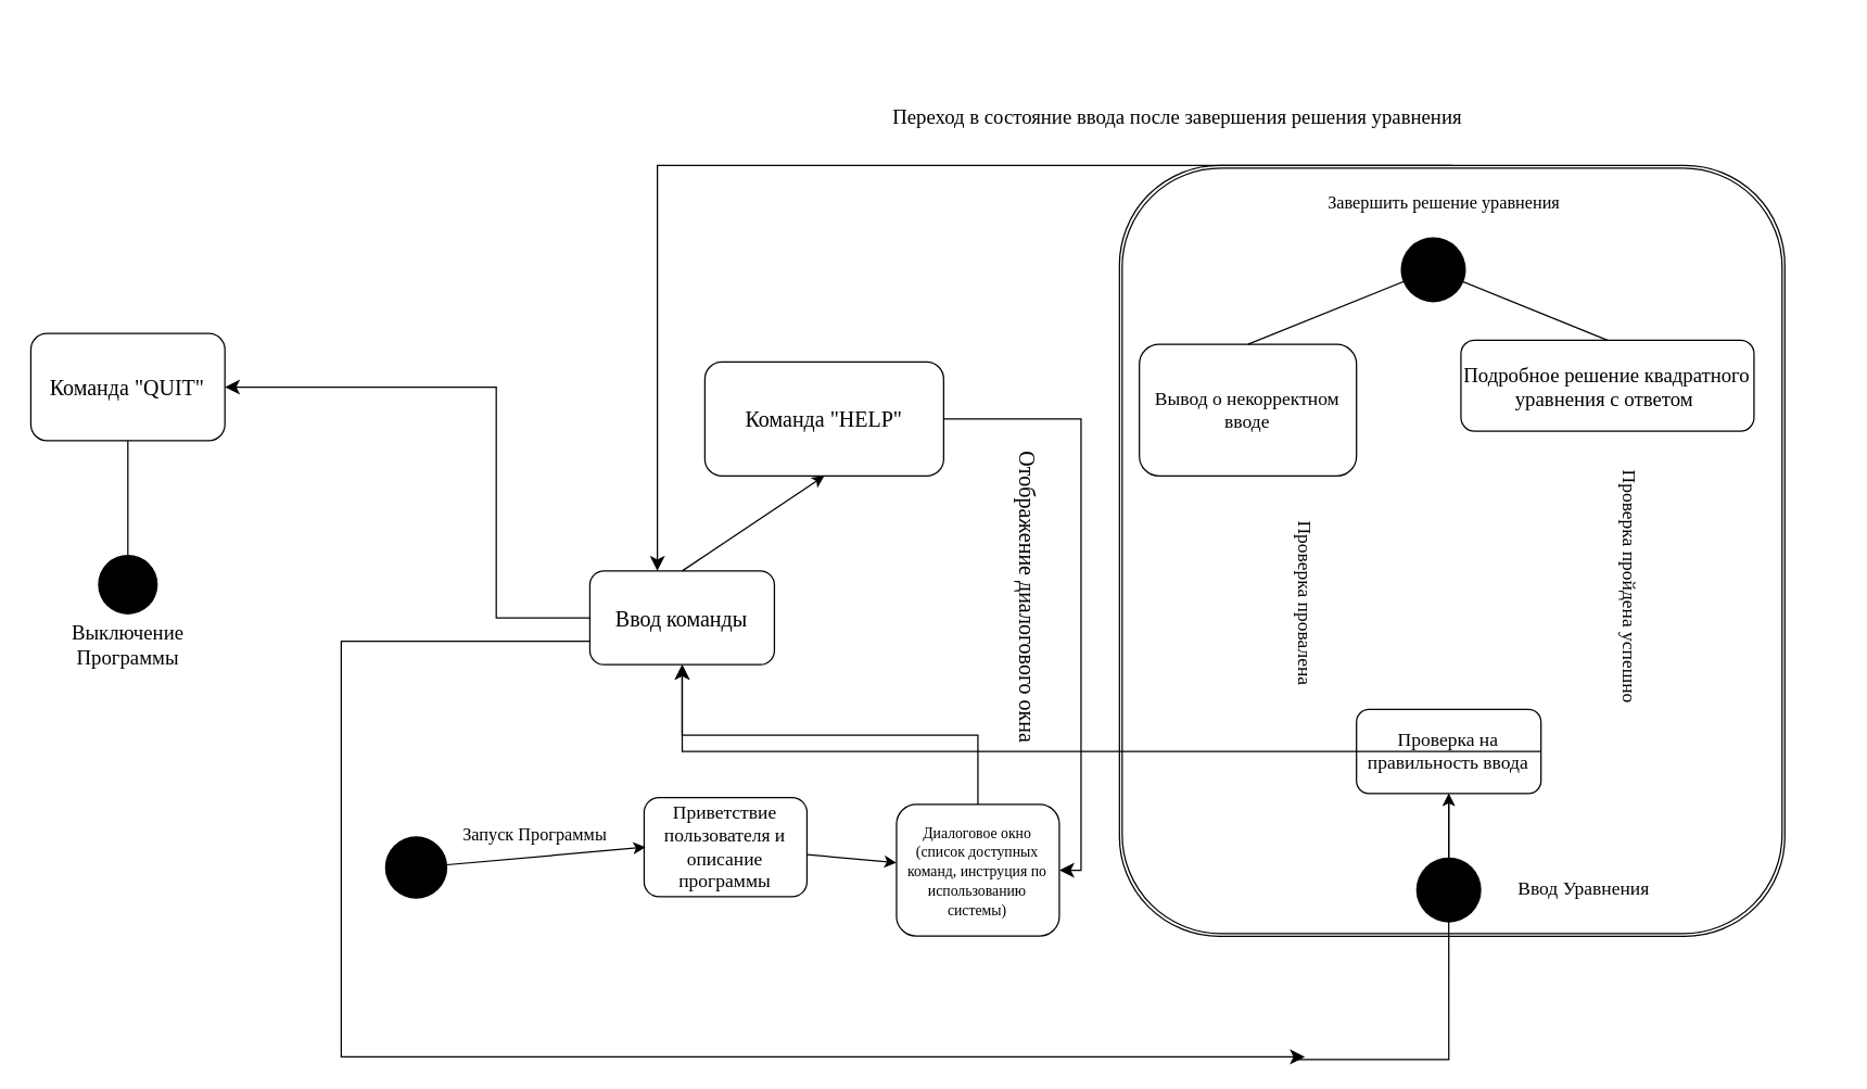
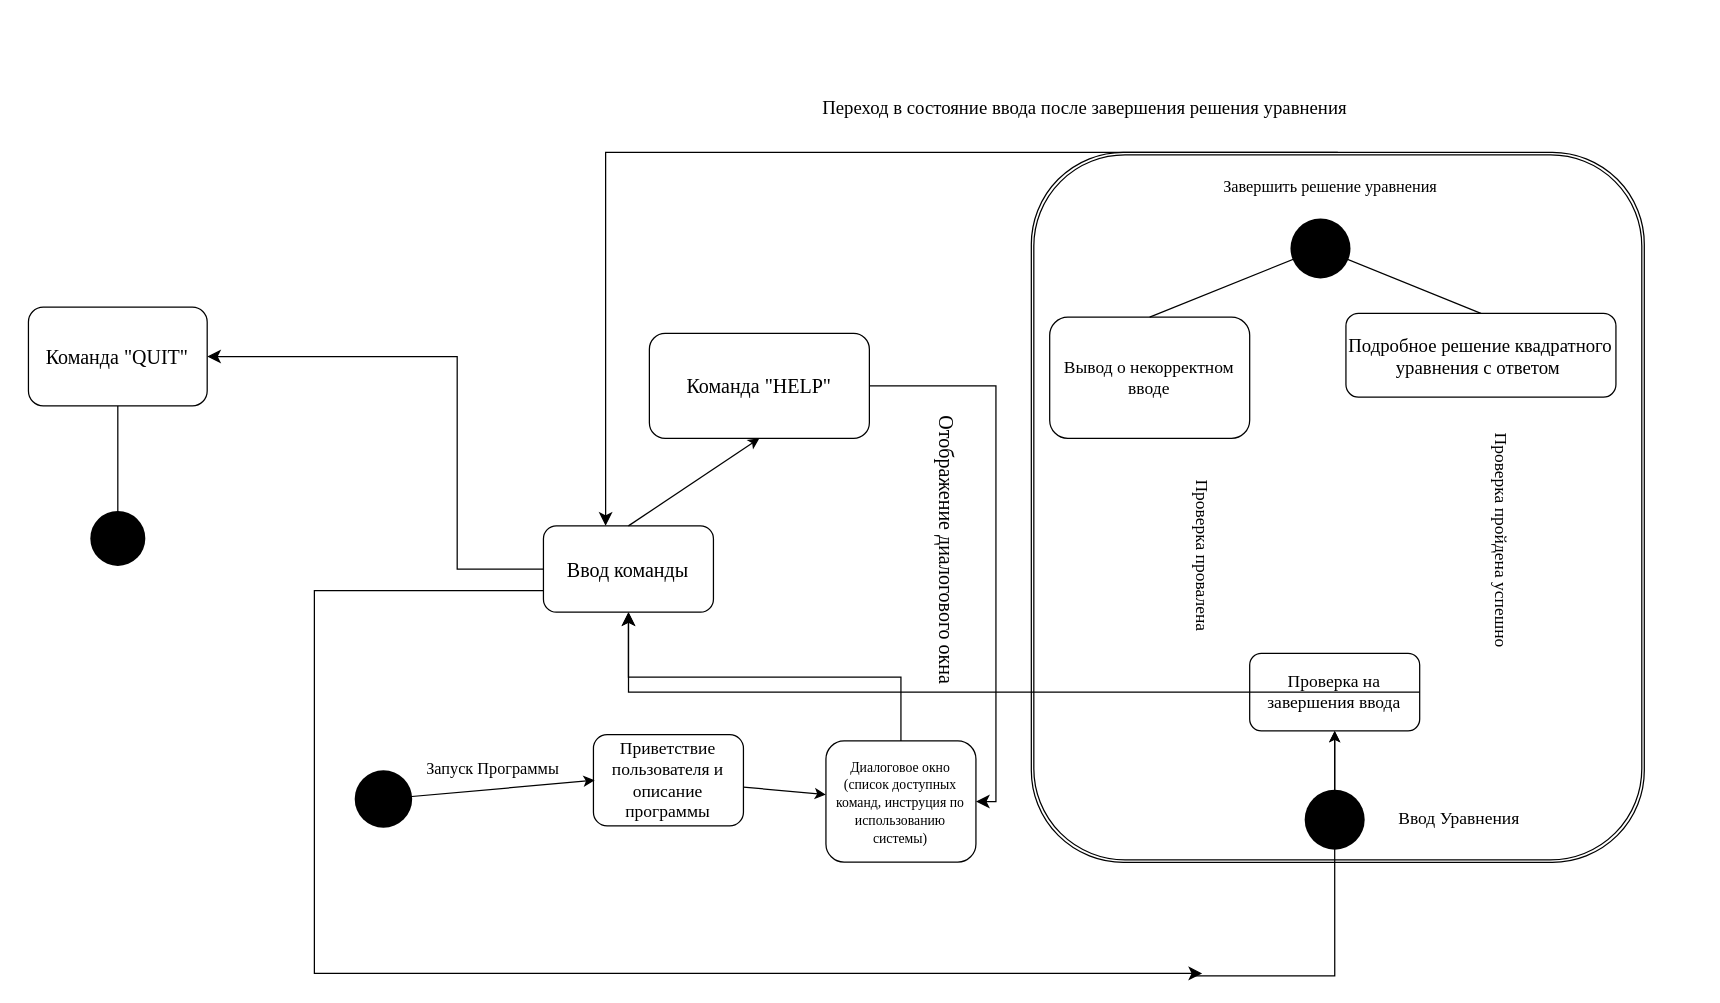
- <mxCell id="19" value="&lt;font style=&quot;font-size: 15px;&quot; face=&quot;Verdana&quot;&gt;Выключение Программы&lt;/font&gt;" style="text;html=1;align=center;verticalAlign=middle;whiteSpace=wrap;rounded=0;" parent="1" vertex="1"><mxGeometry x="20" y="459" width="147.5" height="30" as="geometry" /></mxCell>
- <mxCell id="25" value="&lt;font face=&quot;Verdana&quot; style=&quot;font-size: 14px;&quot;&gt;Проверка на правильность ввода&lt;/font&gt;" style="rounded=1;whiteSpace=wrap;html=1;" parent="1" vertex="1"><mxGeometry x="999.25" y="522" width="136" height="62" as="geometry" /></mxCell>
+ <mxCell id="25" value="&lt;font face=&quot;Verdana&quot; style=&quot;font-size: 14px;&quot;&gt;Проверка на завершения ввода&lt;/font&gt;" style="rounded=1;whiteSpace=wrap;html=1;" parent="1" vertex="1"><mxGeometry x="999.25" y="522" width="136" height="62" as="geometry" /></mxCell>
